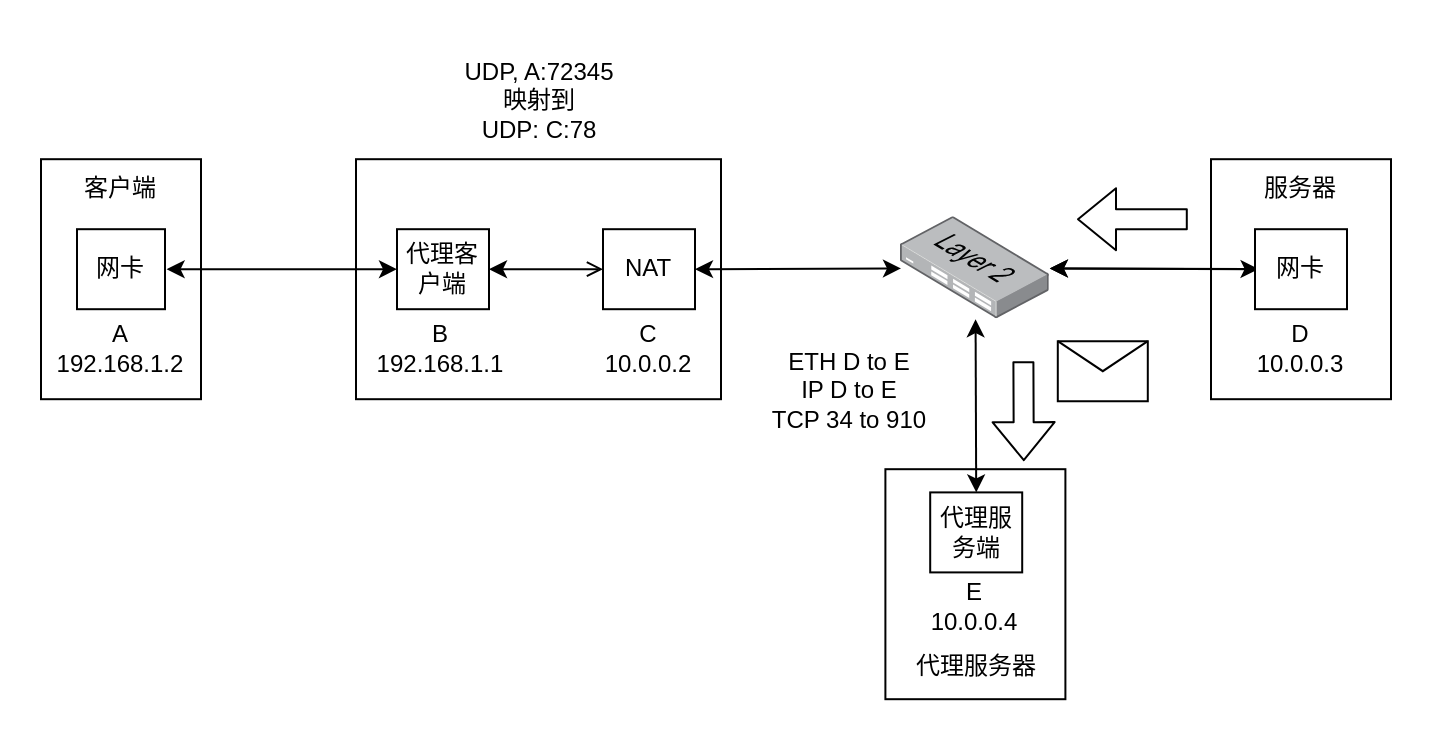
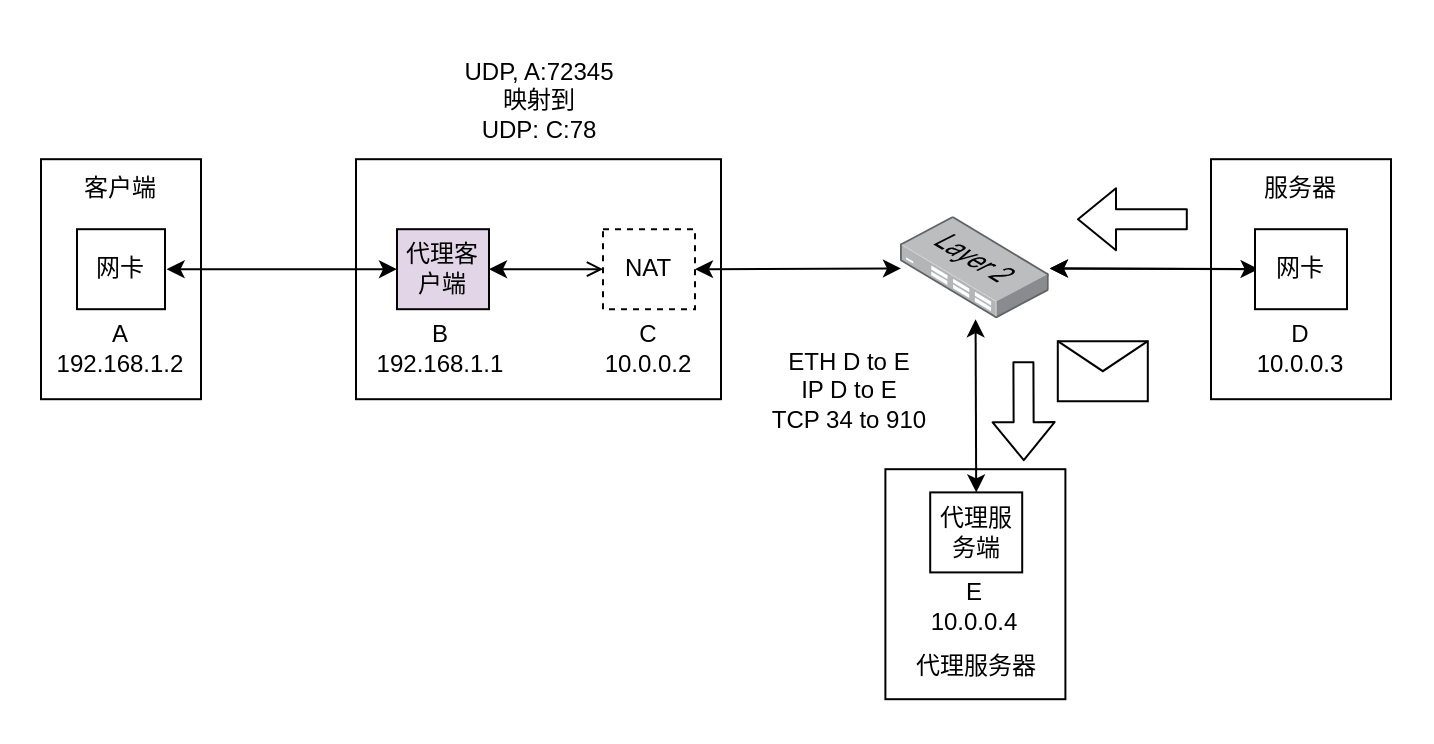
- <mxCell id="26" value="代理客户端" style="rounded=0;whiteSpace=wrap;html=1;" vertex="1" parent="1"><mxGeometry x="198" y="114.1" width="46" height="40" as="geometry" /></mxCell>
+ <mxCell id="26" value="代理客户端" style="rounded=0;whiteSpace=wrap;html=1;fillColor=#e1d5e7;" vertex="1" parent="1"><mxGeometry x="198" y="114.1" width="46" height="40" as="geometry" /></mxCell>
- <mxCell id="27" value="NAT" style="rounded=0;whiteSpace=wrap;html=1;" vertex="1" parent="1"><mxGeometry x="301" y="114.1" width="46" height="40" as="geometry" /></mxCell>
+ <mxCell id="27" value="NAT" style="rounded=0;whiteSpace=wrap;html=1;dashed=1;" vertex="1" parent="1"><mxGeometry x="301" y="114.1" width="46" height="40" as="geometry" /></mxCell>
